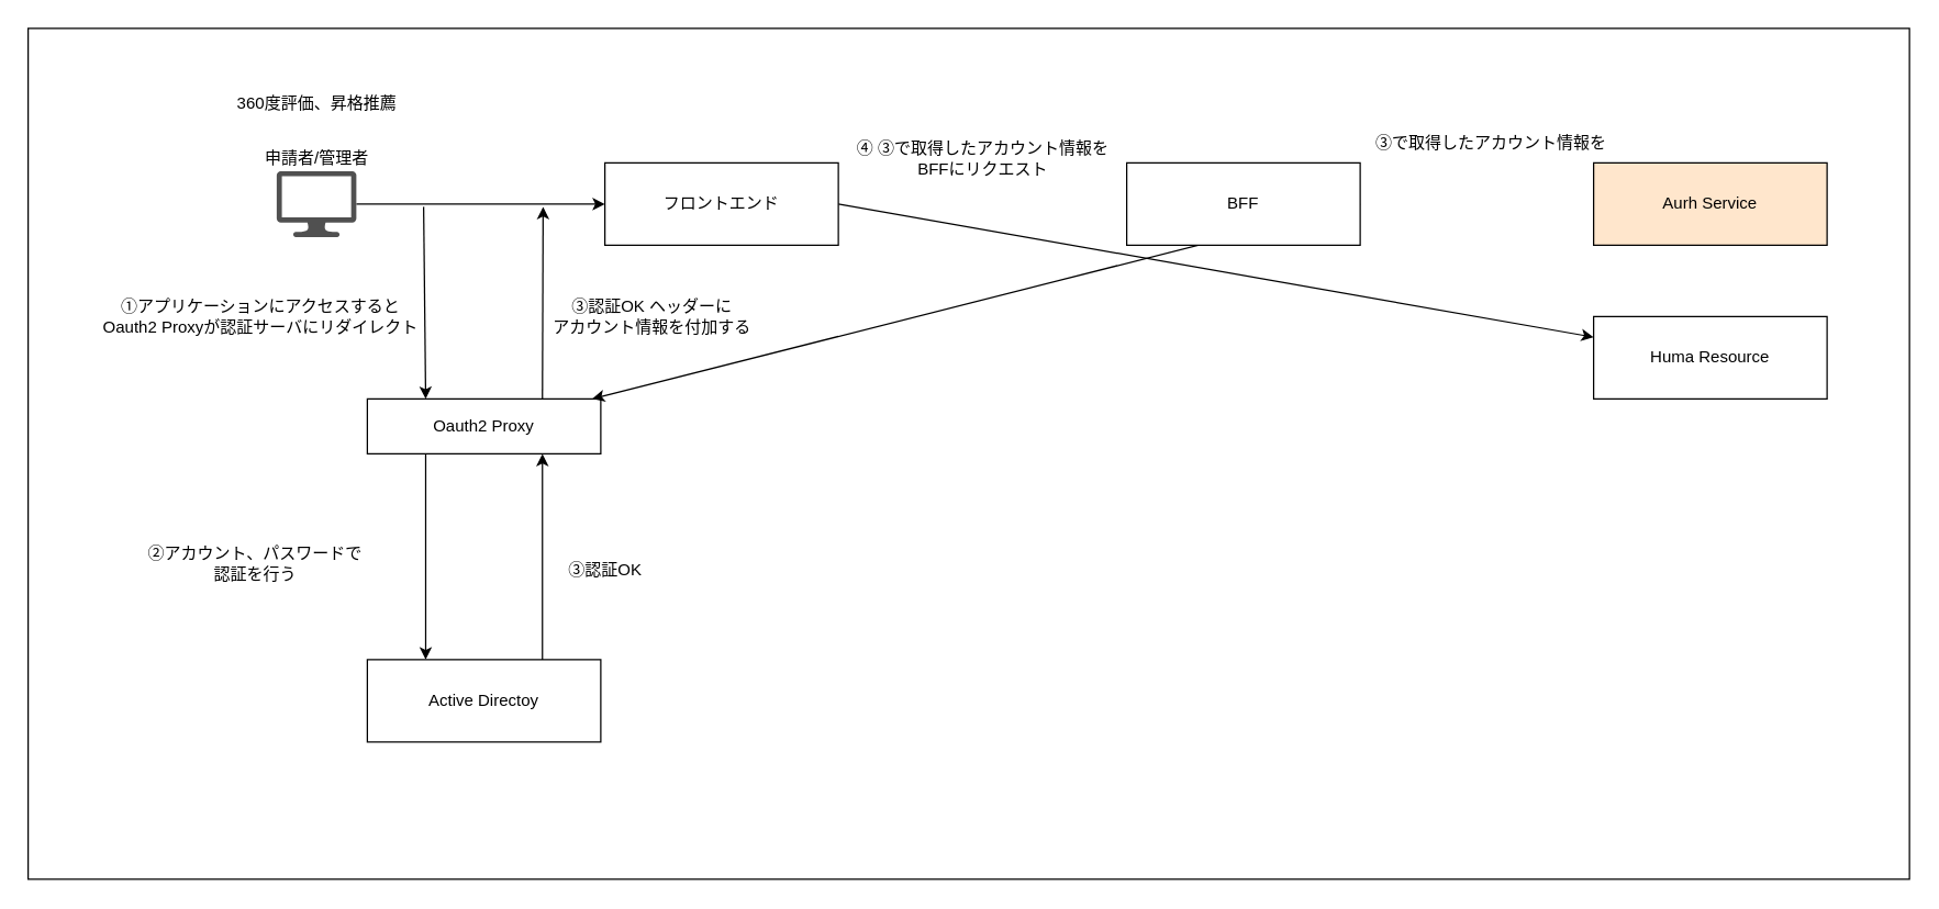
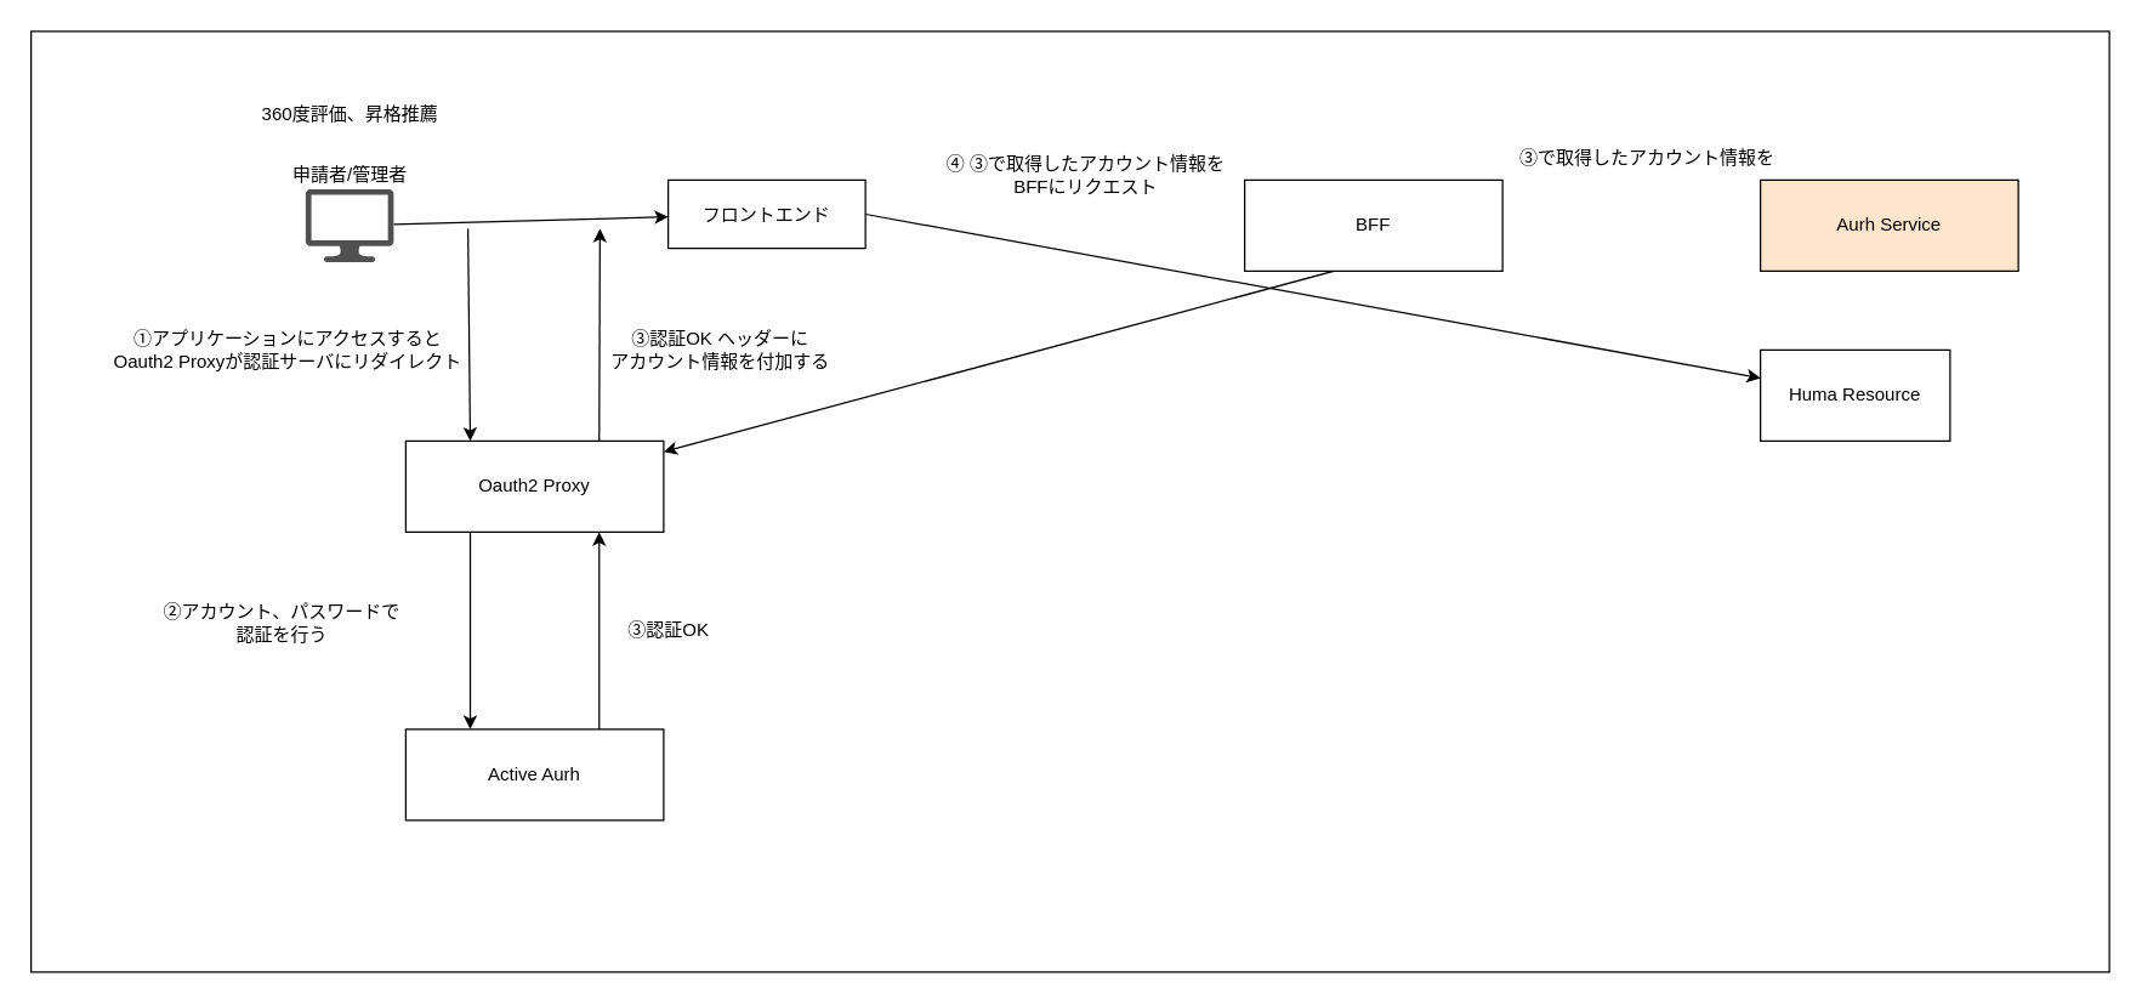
- <mxCell id="13" value="フロントエンド" style="rounded=0;whiteSpace=wrap;html=1;" vertex="1" parent="1"><mxGeometry x="440" y="118" width="170" height="60" as="geometry" /></mxCell>
+ <mxCell id="13" value="フロントエンド" style="rounded=0;whiteSpace=wrap;html=1;" vertex="1" parent="1"><mxGeometry x="440" y="118" width="130" height="45" as="geometry" /></mxCell>
- <mxCell id="24" value="Huma Resource" style="rounded=0;whiteSpace=wrap;html=1;" vertex="1" parent="1"><mxGeometry x="1160" y="230" width="170" height="60" as="geometry" /></mxCell>
+ <mxCell id="24" value="Huma Resource" style="rounded=0;whiteSpace=wrap;html=1;" vertex="1" parent="1"><mxGeometry x="1160" y="230" width="125" height="60" as="geometry" /></mxCell>
- <mxCell id="8" value="Oauth2 Proxy" style="rounded=0;whiteSpace=wrap;html=1;" vertex="1" parent="1"><mxGeometry x="267" y="290" width="170" height="40" as="geometry" /></mxCell>
+ <mxCell id="8" value="Oauth2 Proxy" style="rounded=0;whiteSpace=wrap;html=1;" vertex="1" parent="1"><mxGeometry x="267" y="290" width="170" height="60" as="geometry" /></mxCell>
- <mxCell id="9" value="Active Directoy" style="rounded=0;whiteSpace=wrap;html=1;" vertex="1" parent="1"><mxGeometry x="267" y="480" width="170" height="60" as="geometry" /></mxCell>
+ <mxCell id="9" value="Active Aurh" style="rounded=0;whiteSpace=wrap;html=1;" vertex="1" parent="1"><mxGeometry x="267" y="480" width="170" height="60" as="geometry" /></mxCell>
